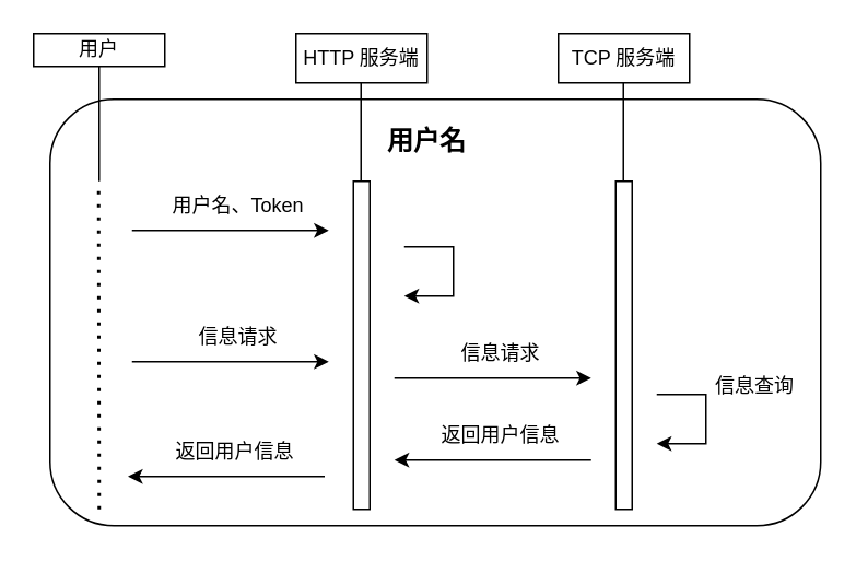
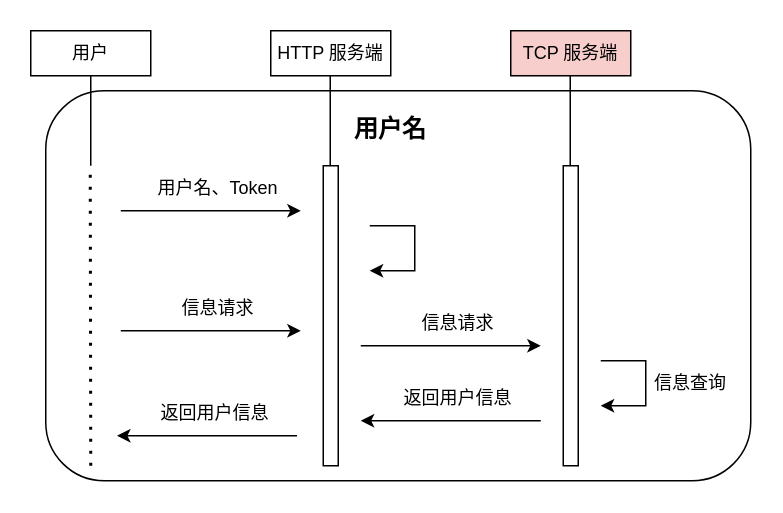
- <mxCell id="20" value="用户" style="rounded=0;whiteSpace=wrap;html=1;" parent="1" vertex="1"><mxGeometry x="20" y="20" width="80" height="20" as="geometry" /></mxCell>
+ <mxCell id="20" value="用户" style="rounded=0;whiteSpace=wrap;html=1;" parent="1" vertex="1"><mxGeometry x="20" y="20" width="80" height="30" as="geometry" /></mxCell>
- <mxCell id="22" value="TCP 服务端" style="rounded=0;whiteSpace=wrap;html=1;" parent="1" vertex="1"><mxGeometry x="340" y="20" width="80" height="30" as="geometry" /></mxCell>
+ <mxCell id="22" value="TCP 服务端" style="rounded=0;whiteSpace=wrap;html=1;fillColor=#f8cecc;" parent="1" vertex="1"><mxGeometry x="340" y="20" width="80" height="30" as="geometry" /></mxCell>
- <mxCell id="15" value="信息查询" style="text;html=1;strokeColor=none;fillColor=none;align=center;verticalAlign=middle;whiteSpace=wrap;rounded=0;" parent="1" vertex="1"><mxGeometry x="430" y="220" width="60" height="30" as="geometry" /></mxCell>
+ <mxCell id="15" value="信息查询" style="text;html=1;strokeColor=none;fillColor=none;align=center;verticalAlign=middle;whiteSpace=wrap;rounded=0;" parent="1" vertex="1"><mxGeometry x="430" y="240" width="60" height="30" as="geometry" /></mxCell>
